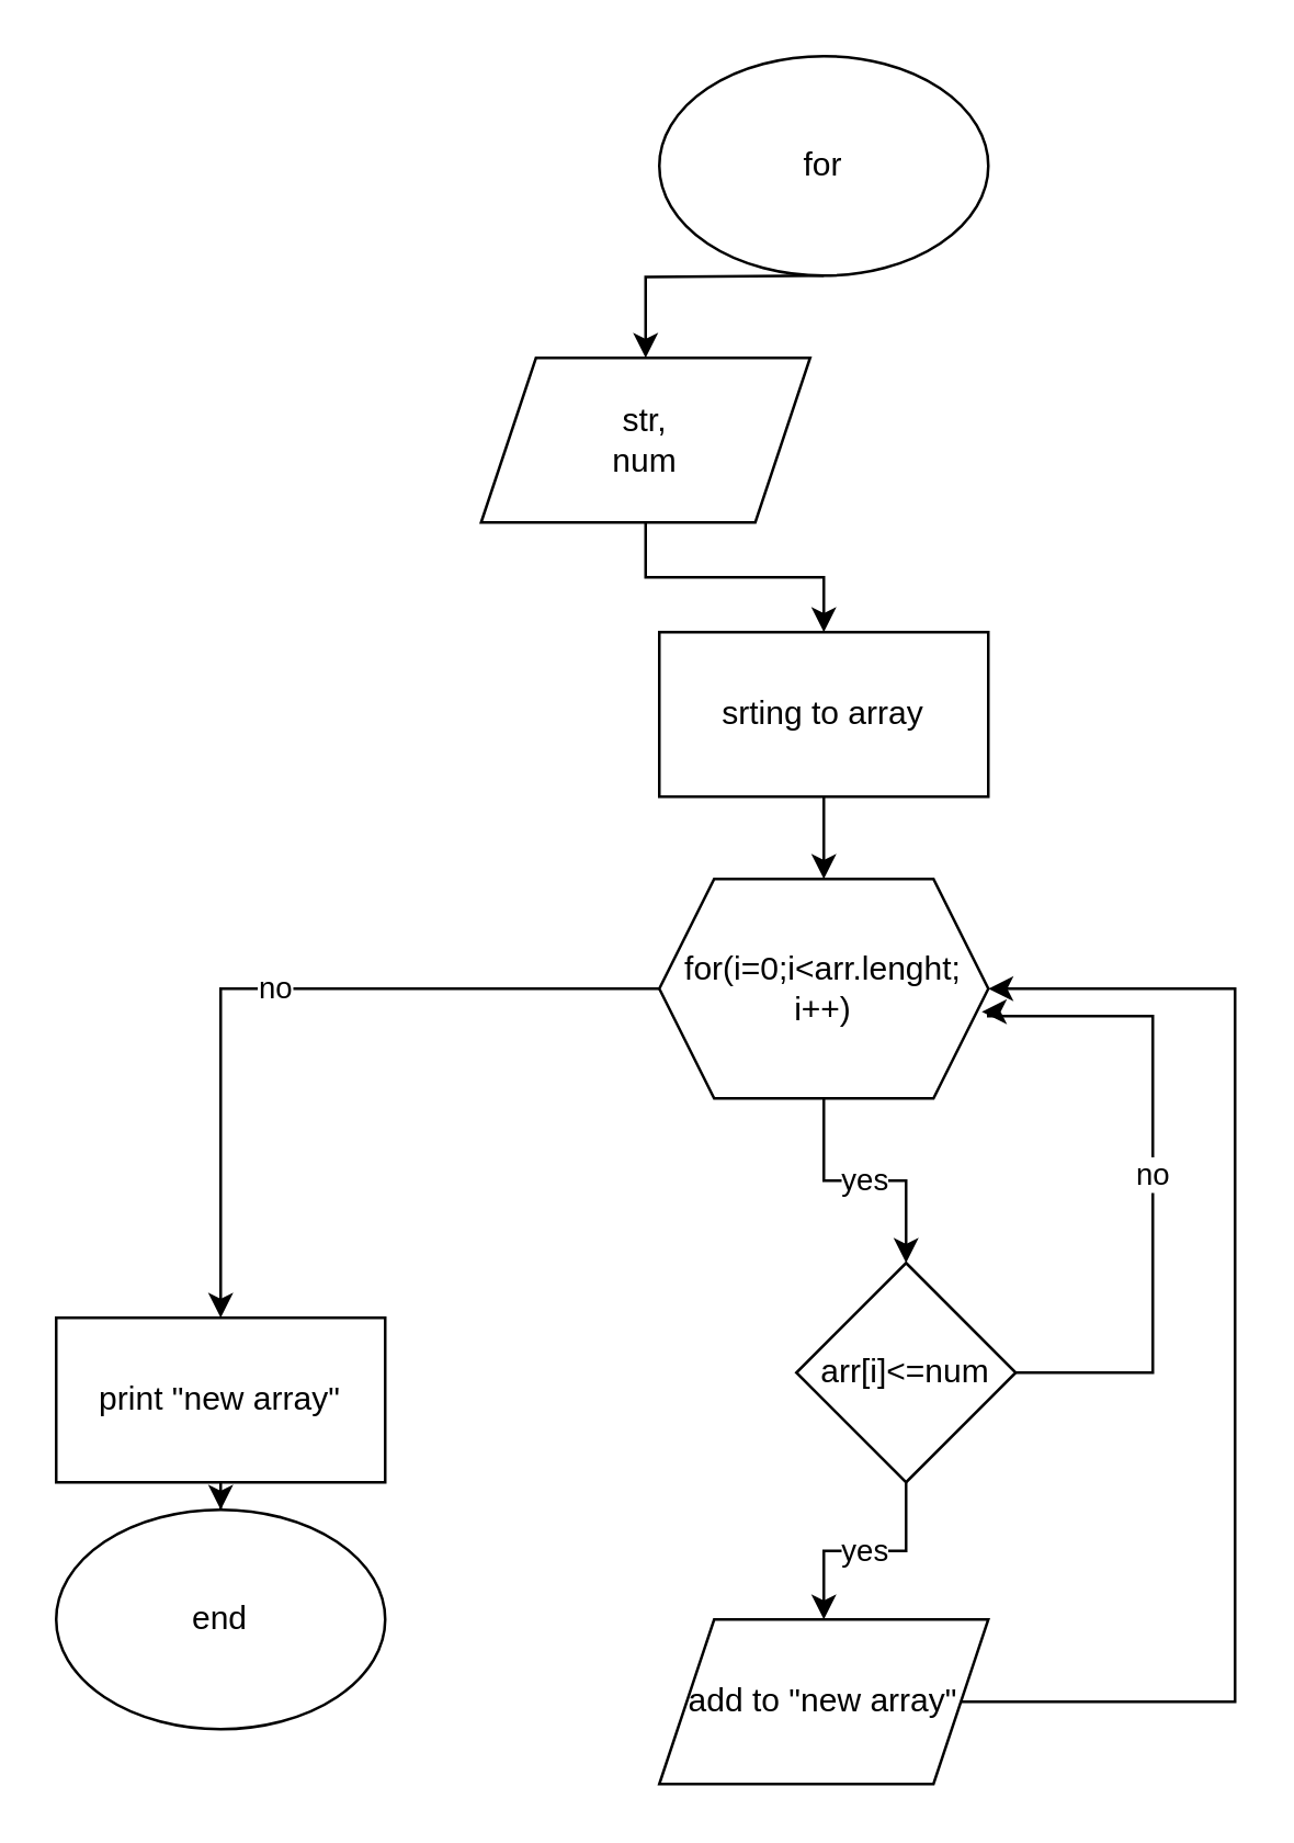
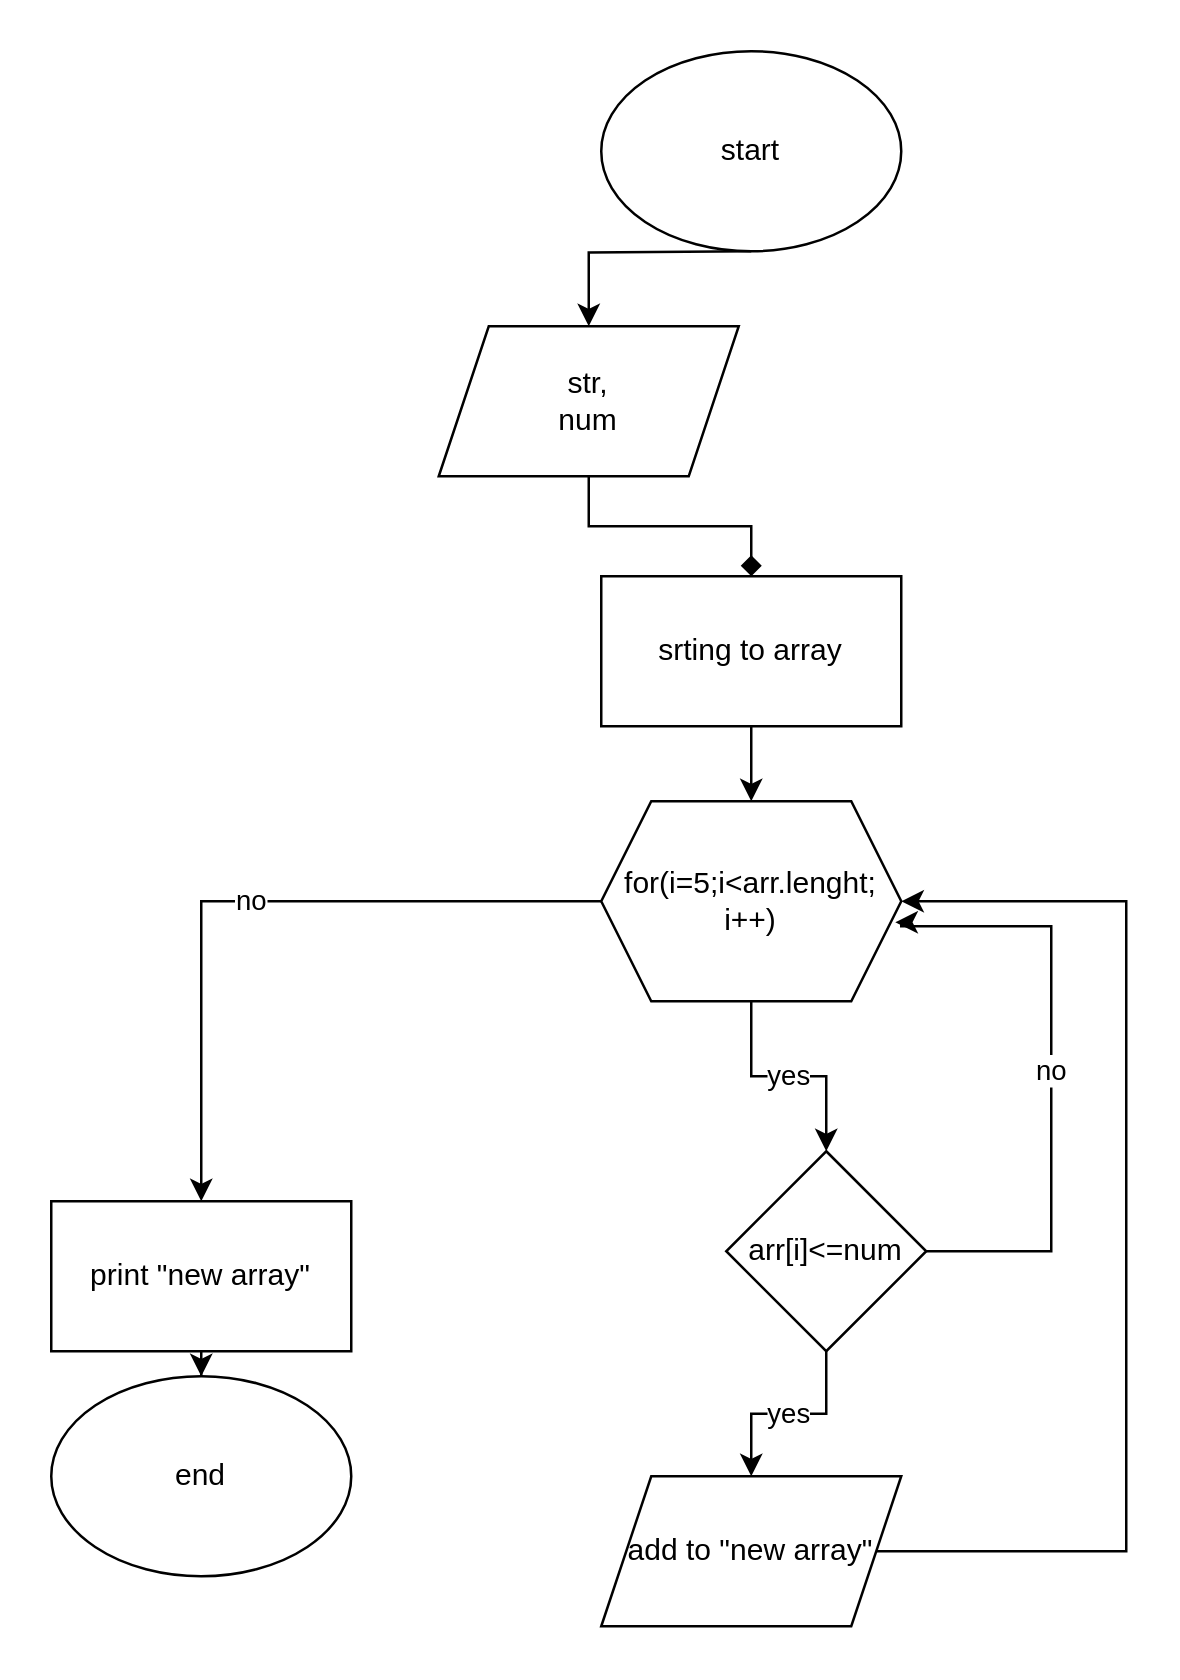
- <mxCell id="3" value="for" style="ellipse;whiteSpace=wrap;html=1;" vertex="1" parent="1"><mxGeometry x="240" width="120" height="80" as="geometry" y="20" /></mxCell>
+ <mxCell id="3" value="start" style="ellipse;whiteSpace=wrap;html=1;" vertex="1" parent="1"><mxGeometry x="240" width="120" height="80" as="geometry" y="20" /></mxCell>
- <mxCell id="4" value="" style="edgeStyle=orthogonalEdgeStyle;rounded=0;orthogonalLoop=1;jettySize=auto;html=1;" edge="1" parent="1" source="5" target="7"><mxGeometry relative="1" as="geometry" /></mxCell>
+ <mxCell id="4" value="" style="edgeStyle=orthogonalEdgeStyle;rounded=0;orthogonalLoop=1;jettySize=auto;html=1;endArrow=diamond;" edge="1" parent="1" source="5" target="7"><mxGeometry relative="1" as="geometry" /></mxCell>
- <mxCell id="15" value="for(i=0;i&amp;lt;arr.lenght; i++)" style="shape=hexagon;perimeter=hexagonPerimeter2;whiteSpace=wrap;html=1;fixedSize=1;" vertex="1" parent="1"><mxGeometry x="240" y="320" width="120" height="80" as="geometry" /></mxCell>
+ <mxCell id="15" value="for(i=5;i&amp;lt;arr.lenght; i++)" style="shape=hexagon;perimeter=hexagonPerimeter2;whiteSpace=wrap;html=1;fixedSize=1;" vertex="1" parent="1"><mxGeometry x="240" y="320" width="120" height="80" as="geometry" /></mxCell>
